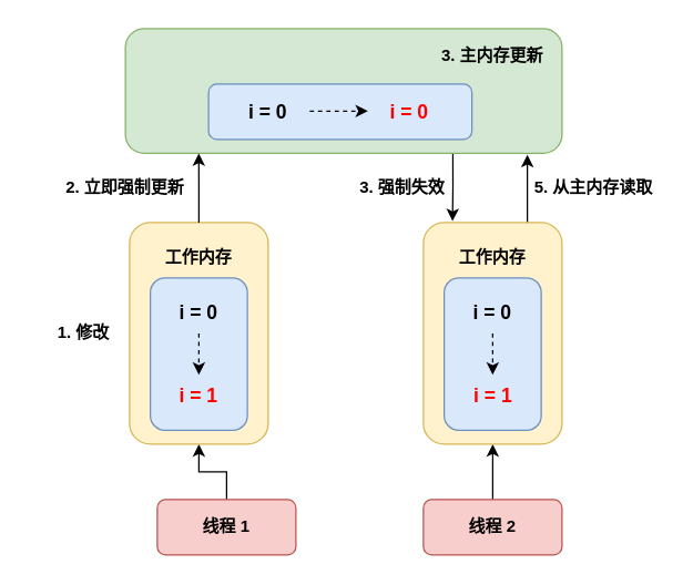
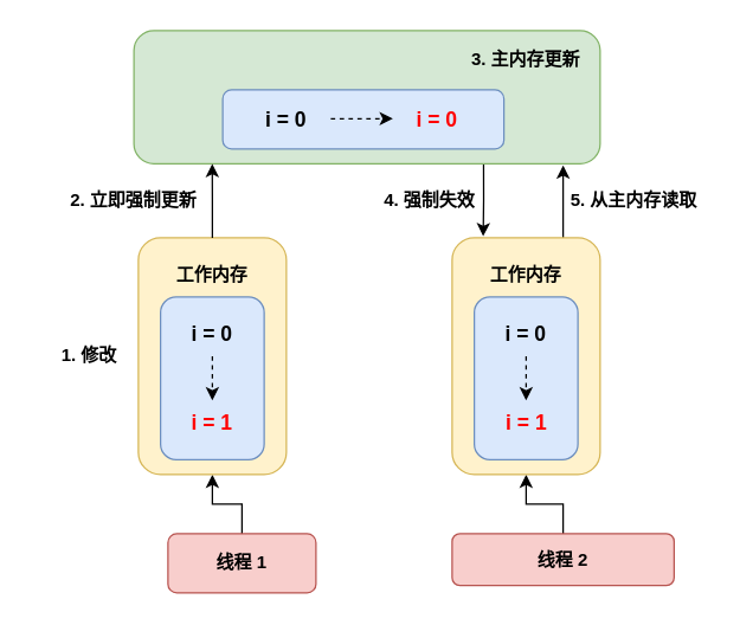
- <mxCell id="27" value="3. 强制失效" style="text;html=1;strokeColor=none;fillColor=none;align=center;verticalAlign=middle;whiteSpace=wrap;rounded=0;fontStyle=1;fontSize=12;" vertex="1" parent="1"><mxGeometry x="240" y="120" width="100" height="30" as="geometry" /></mxCell>
+ <mxCell id="27" value="4. 强制失效" style="text;html=1;strokeColor=none;fillColor=none;align=center;verticalAlign=middle;whiteSpace=wrap;rounded=0;fontStyle=1;fontSize=12;" vertex="1" parent="1"><mxGeometry x="240" y="120" width="100" height="30" as="geometry" /></mxCell>
- <mxCell id="14" value="线程 2" style="rounded=1;whiteSpace=wrap;html=1;fontStyle=1;fillColor=#f8cecc;strokeColor=#b85450;container=0;" vertex="1" parent="1"><mxGeometry x="305" y="360" width="100" height="40" as="geometry" /></mxCell>
+ <mxCell id="14" value="线程 2" style="rounded=1;whiteSpace=wrap;html=1;fontStyle=1;fillColor=#f8cecc;strokeColor=#b85450;container=0;" vertex="1" parent="1"><mxGeometry x="305" y="360" width="150" height="35" as="geometry" /></mxCell>
